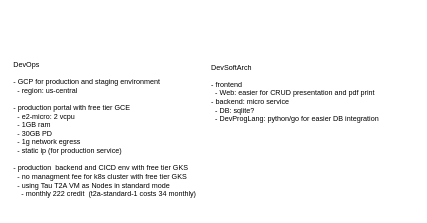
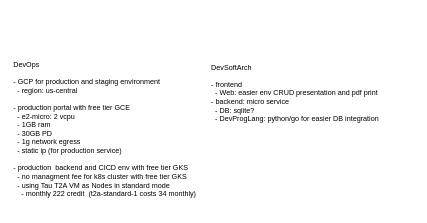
- <mxCell id="3" value="DevSoftArch&lt;br&gt;&lt;br&gt;- frontend&lt;br&gt;&amp;nbsp; - Web: easier for CRUD presentation and pdf print&lt;br&gt;- backend: micro service&lt;br&gt;&amp;nbsp; - DB: sqlite?&lt;br&gt;&amp;nbsp; - DevProgLang: python/go for easier DB integration&lt;br&gt;" style="text;html=1;strokeColor=none;fillColor=none;align=left;verticalAlign=middle;whiteSpace=wrap;rounded=0;" parent="1" vertex="1"><mxGeometry x="350" y="20" width="340" height="270" as="geometry" /></mxCell>
+ <mxCell id="3" value="DevSoftArch&lt;br&gt;&lt;br&gt;- frontend&lt;br&gt;&amp;nbsp; - Web: easier env CRUD presentation and pdf print&lt;br&gt;- backend: micro service&lt;br&gt;&amp;nbsp; - DB: sqlite?&lt;br&gt;&amp;nbsp; - DevProgLang: python/go for easier DB integration&lt;br&gt;" style="text;html=1;strokeColor=none;fillColor=none;align=left;verticalAlign=middle;whiteSpace=wrap;rounded=0;" parent="1" vertex="1"><mxGeometry x="350" y="20" width="340" height="270" as="geometry" /></mxCell>
